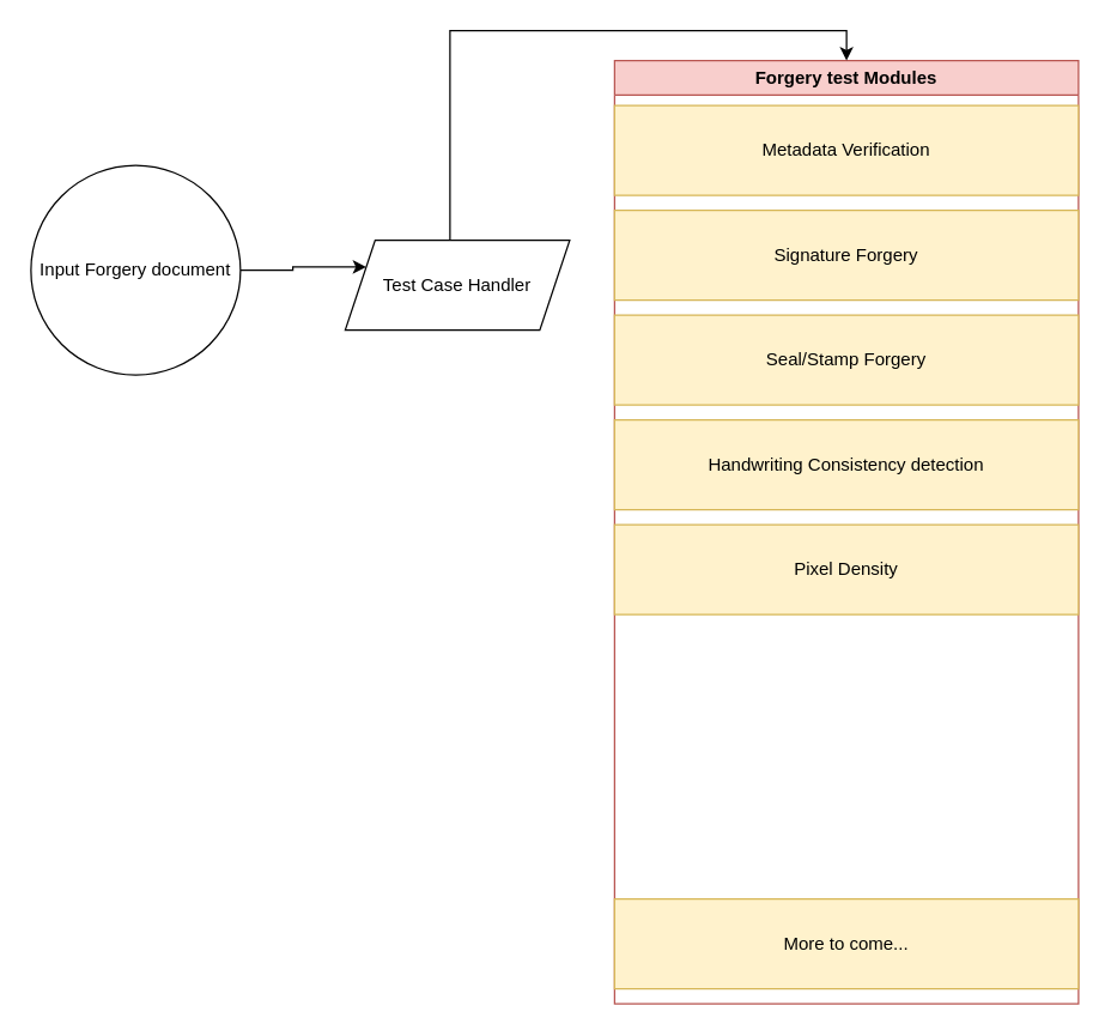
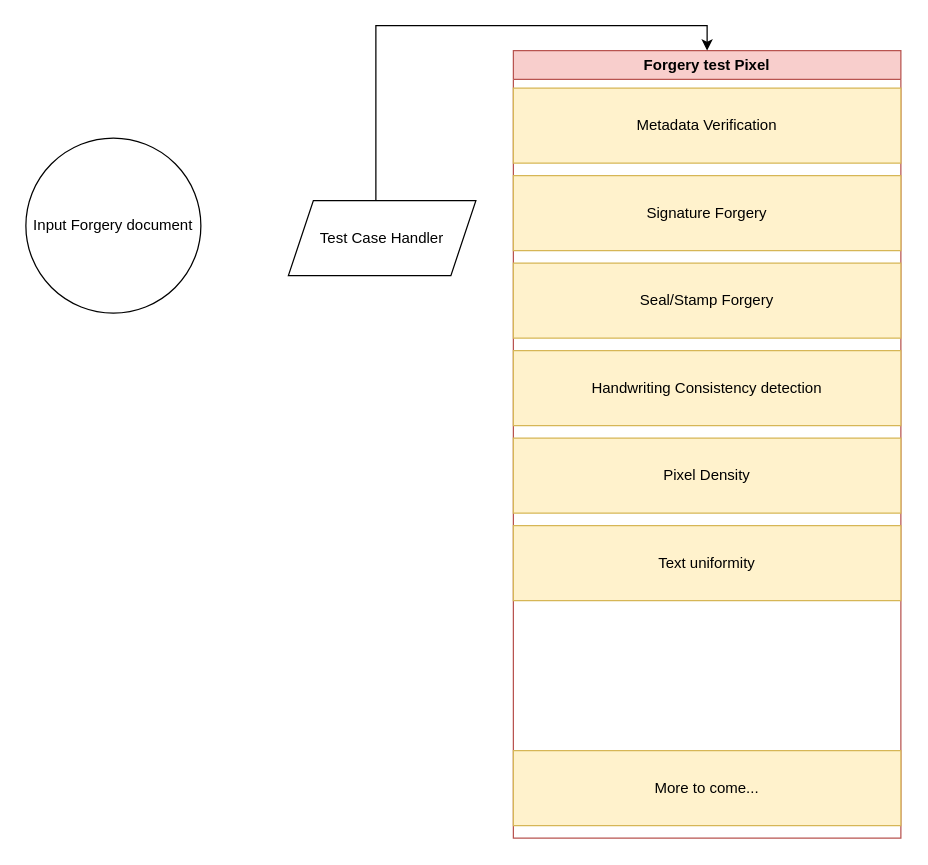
- <mxCell id="2" value="Forgery test Modules" style="swimlane;whiteSpace=wrap;html=1;fillColor=#f8cecc;strokeColor=#b85450;" vertex="1" parent="1"><mxGeometry x="410" y="40" width="310" height="630" as="geometry" /></mxCell>
+ <mxCell id="2" value="Forgery test Pixel" style="swimlane;whiteSpace=wrap;html=1;fillColor=#f8cecc;strokeColor=#b85450;" vertex="1" parent="1"><mxGeometry x="410" y="40" width="310" height="630" as="geometry" /></mxCell>
- <mxCell id="10" style="edgeStyle=orthogonalEdgeStyle;rounded=0;orthogonalLoop=1;jettySize=auto;html=1;entryX=0;entryY=0.25;entryDx=0;entryDy=0;" edge="1" parent="1" source="11" target="13"><mxGeometry relative="1" as="geometry" /></mxCell>
+ <mxCell id="4" value="Text uniformity" style="rounded=0;whiteSpace=wrap;html=1;fillColor=#fff2cc;strokeColor=#d6b656;" vertex="1" parent="2"><mxGeometry y="380" width="310" height="60" as="geometry" /></mxCell>
